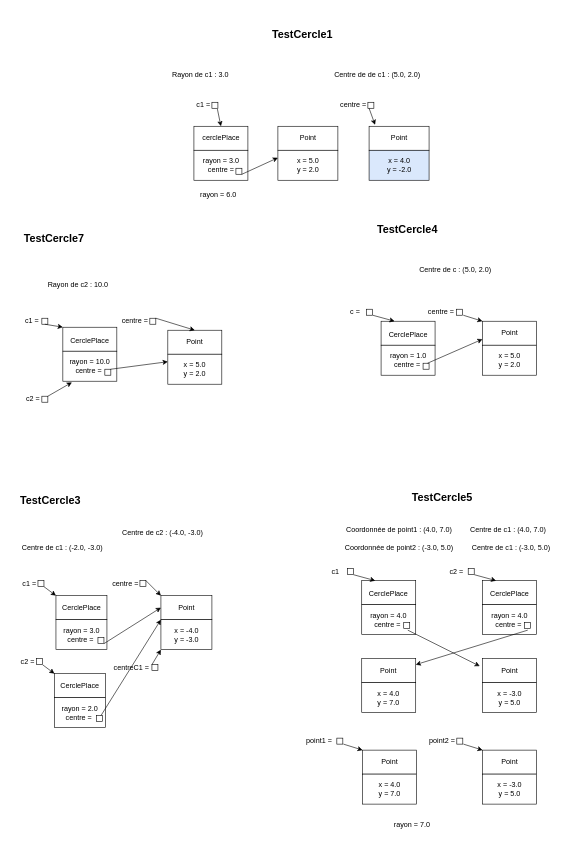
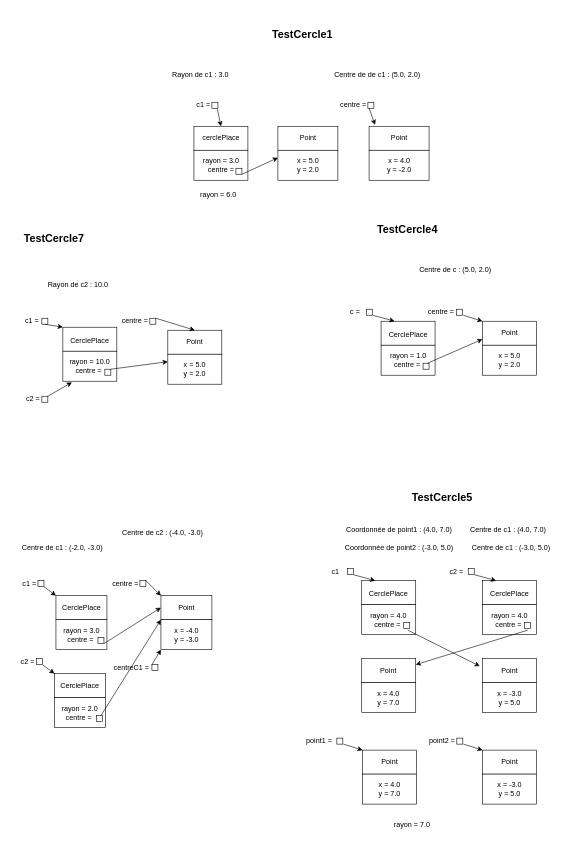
- <mxCell id="16" value="x = 4.0&lt;br&gt;y = -2.0" style="rounded=0;whiteSpace=wrap;html=1;fillColor=#dae8fc;" parent="1" vertex="1"><mxGeometry x="614.5" y="250" width="100" height="50" as="geometry" /></mxCell>
+ <mxCell id="16" value="x = 4.0&lt;br&gt;y = -2.0" style="rounded=0;whiteSpace=wrap;html=1;" parent="1" vertex="1"><mxGeometry x="614.5" y="250" width="100" height="50" as="geometry" /></mxCell>
- <mxCell id="31" value="&lt;h1&gt;&lt;font style=&quot;font-size: 18px;&quot;&gt;TestCercle3&lt;/font&gt;&lt;/h1&gt;" style="text;html=1;align=center;verticalAlign=middle;resizable=0;points=[];autosize=1;strokeColor=none;fillColor=none;" parent="1" vertex="1"><mxGeometry x="22.5" y="797.5" width="120" height="70" as="geometry" /></mxCell>
